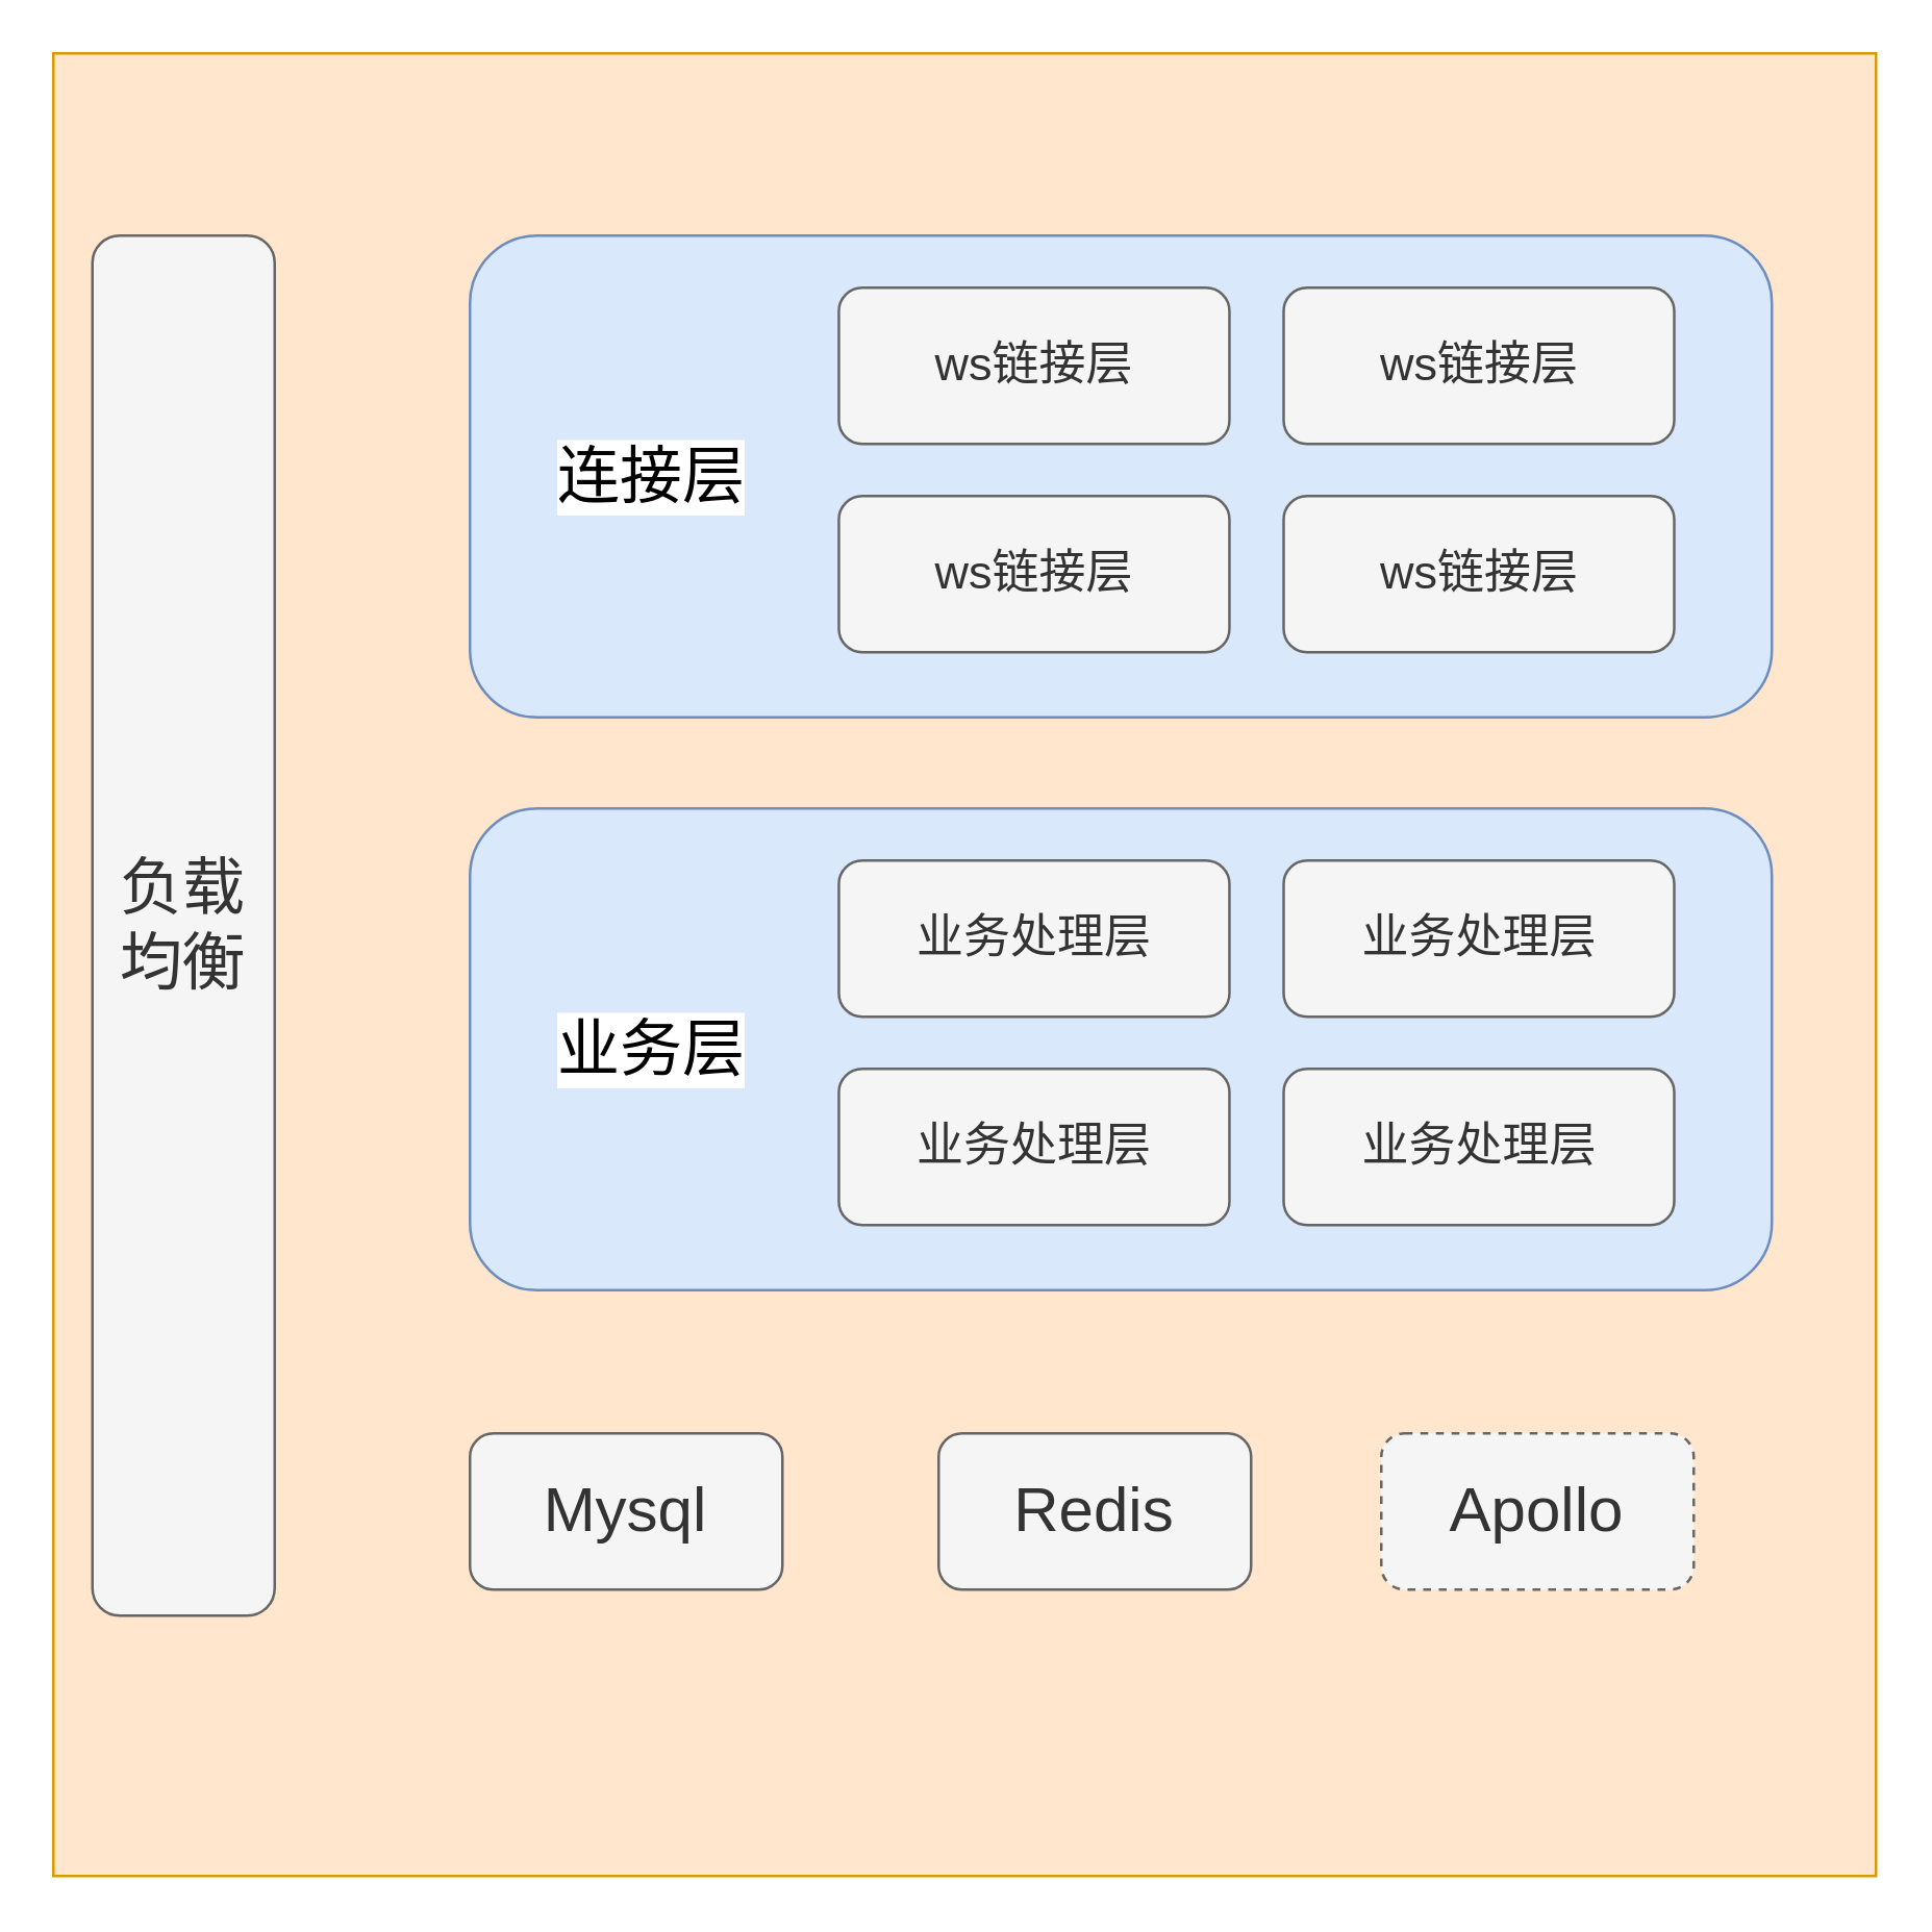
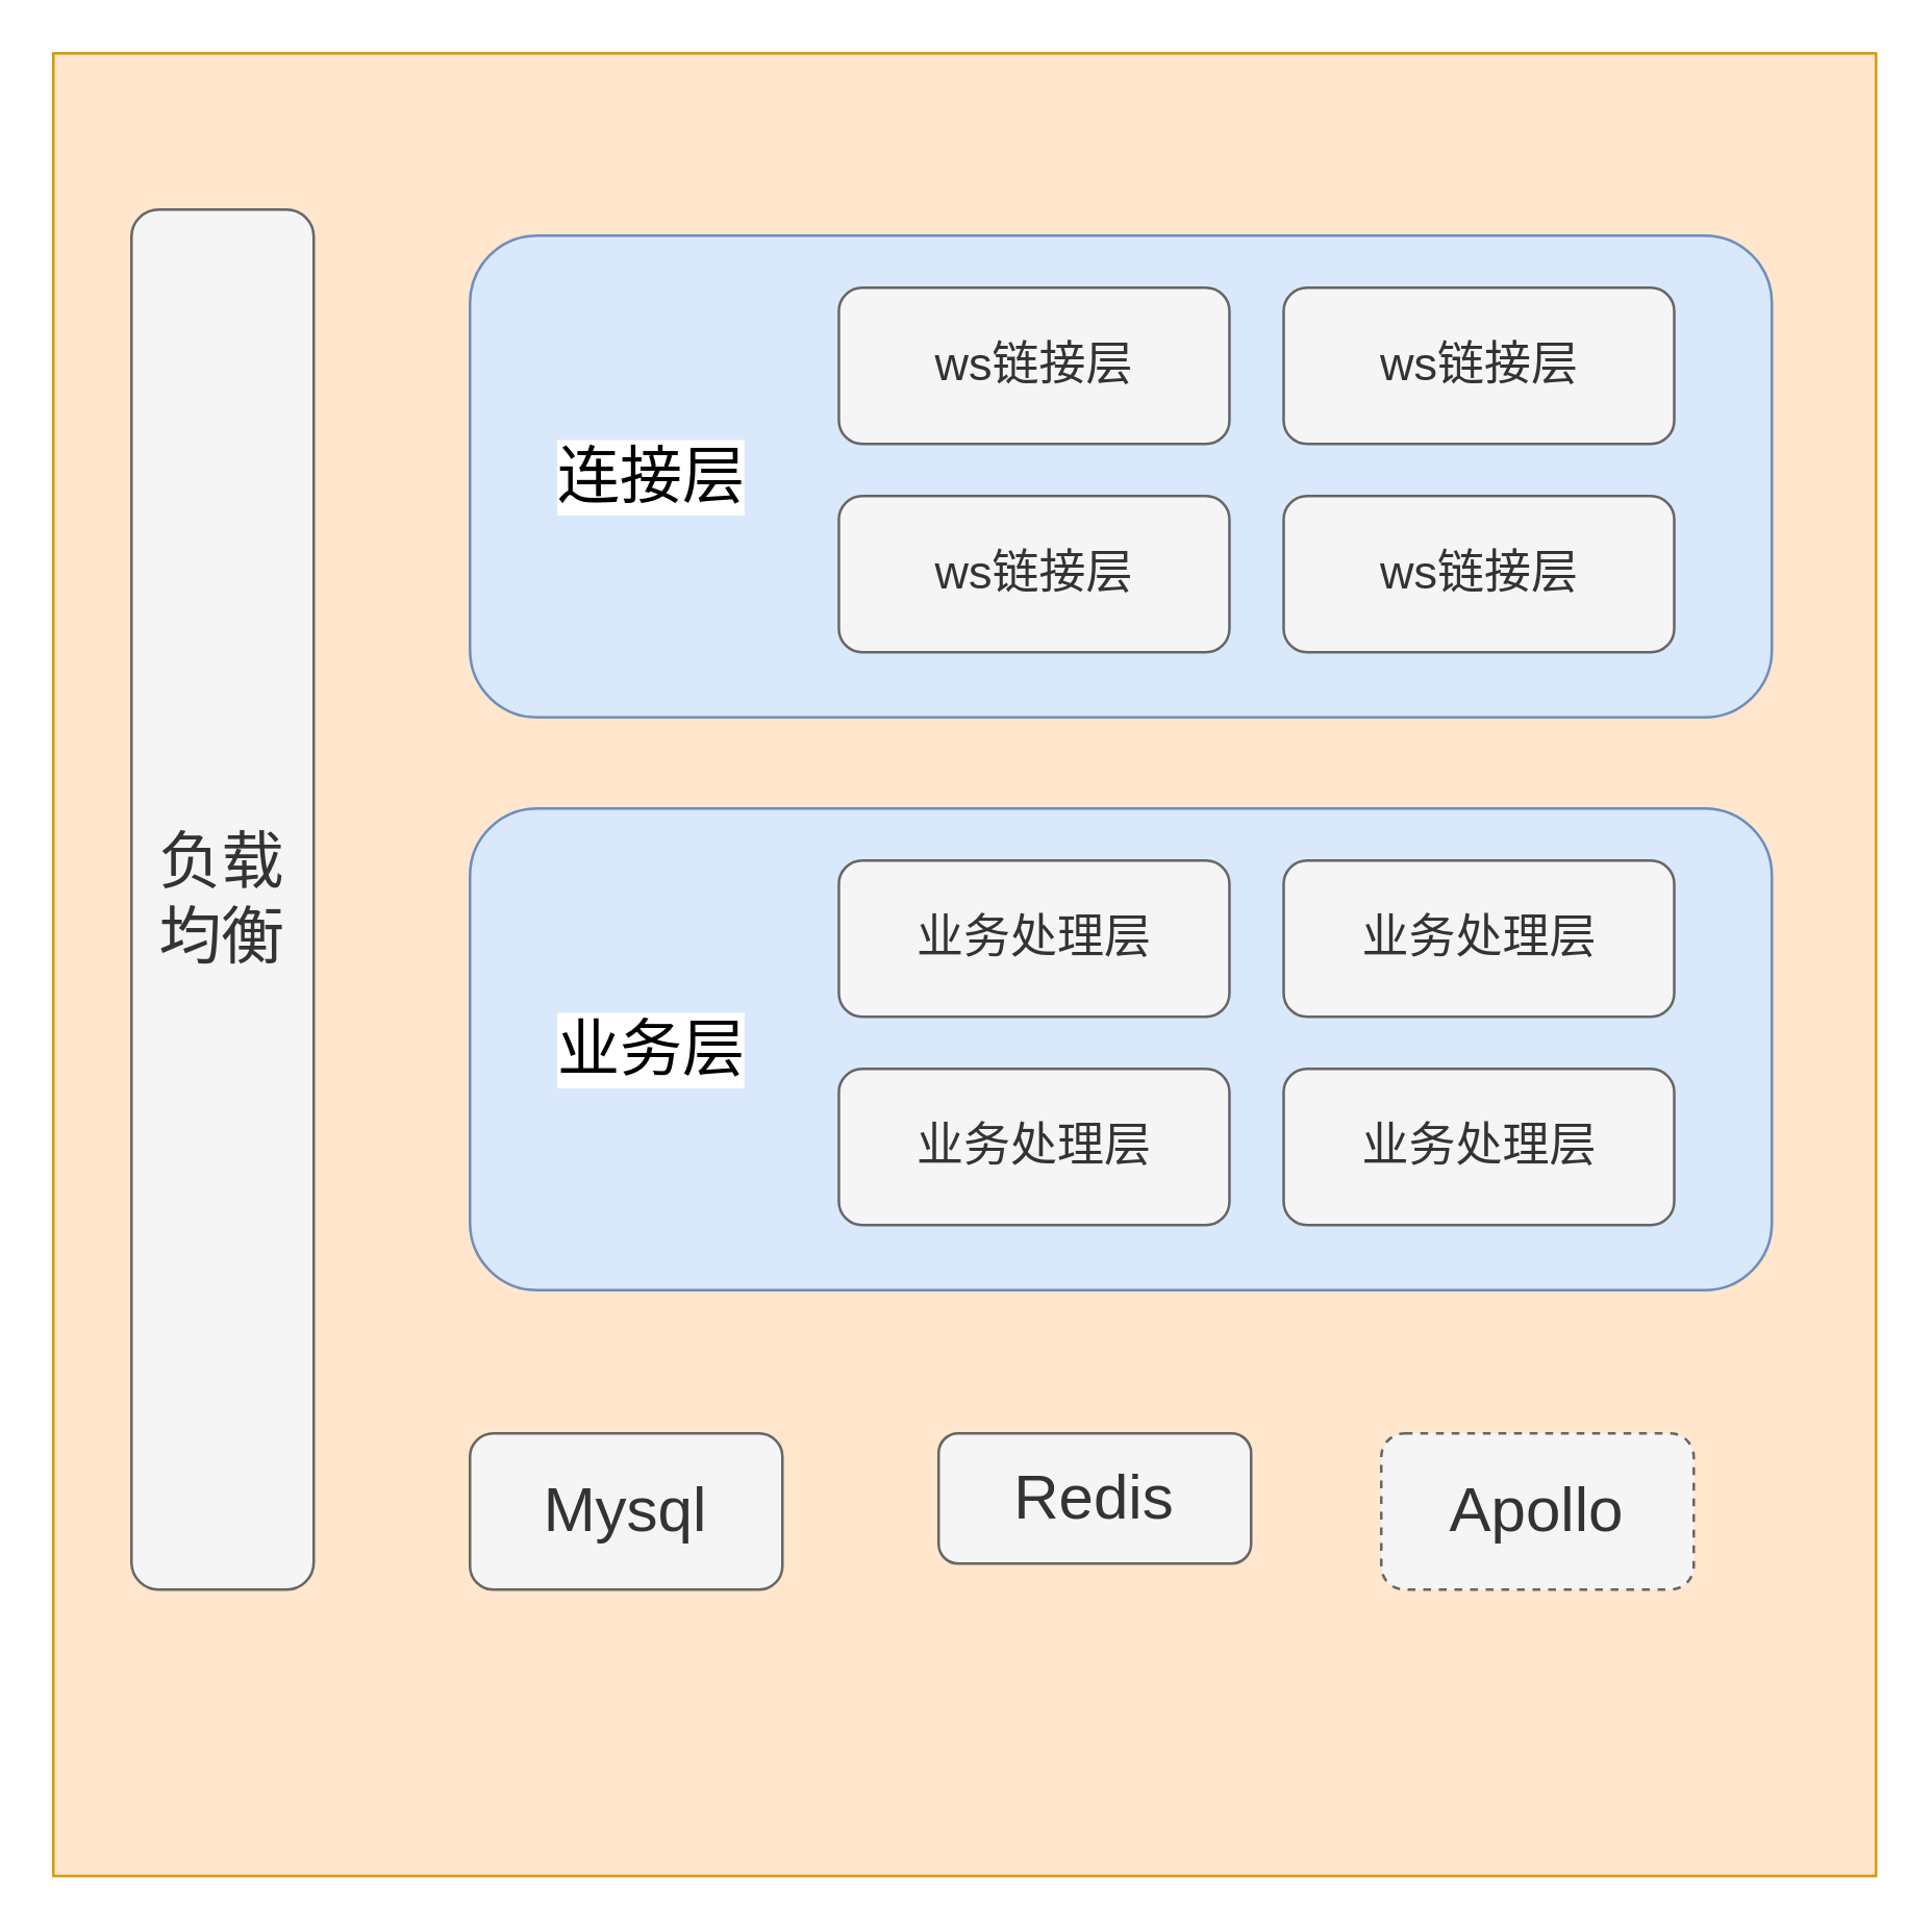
- <mxCell id="4" value="&lt;font style=&quot;font-size: 24px;&quot;&gt;负载均衡&lt;/font&gt;" style="rounded=1;whiteSpace=wrap;html=1;fillColor=#f5f5f5;fontColor=#333333;strokeColor=#666666;" vertex="1" parent="1"><mxGeometry x="35" y="90" width="70" height="530" as="geometry" /></mxCell>
+ <mxCell id="4" value="&lt;font style=&quot;font-size: 24px;&quot;&gt;负载均衡&lt;/font&gt;" style="rounded=1;whiteSpace=wrap;html=1;fillColor=#f5f5f5;fontColor=#333333;strokeColor=#666666;" vertex="1" parent="1"><mxGeometry x="50" y="80" width="70" height="530" as="geometry" /></mxCell>
- <mxCell id="20" value="&lt;span style=&quot;font-size: 24px;&quot;&gt;Redis&lt;/span&gt;" style="rounded=1;whiteSpace=wrap;html=1;fillColor=#f5f5f5;fontColor=#333333;strokeColor=#666666;" vertex="1" parent="1"><mxGeometry x="360" y="550" width="120" height="60" as="geometry" /></mxCell>
+ <mxCell id="20" value="&lt;span style=&quot;font-size: 24px;&quot;&gt;Redis&lt;/span&gt;" style="rounded=1;whiteSpace=wrap;html=1;fillColor=#f5f5f5;fontColor=#333333;strokeColor=#666666;" vertex="1" parent="1"><mxGeometry x="360" y="550" width="120" height="50" as="geometry" /></mxCell>
